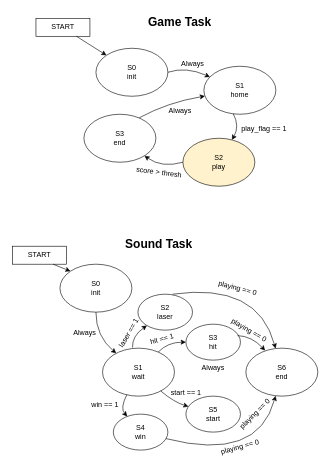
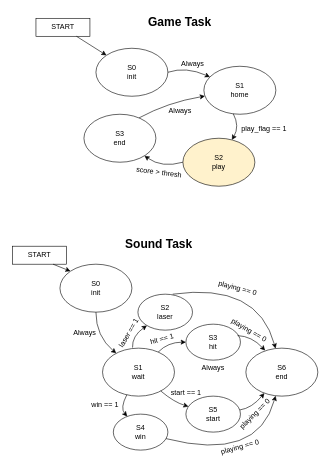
+ <mxCell id="36" value="" style="endArrow=classic;html=1;rounded=0;curved=1;" edge="1" parent="1" source="26" target="22"><mxGeometry width="50" height="50" relative="1" as="geometry"><mxPoint x="399" y="640" as="sourcePoint" /><mxPoint x="449" y="590" as="targetPoint" /><Array as="points"><mxPoint x="419" y="680" /></Array></mxGeometry></mxCell>
